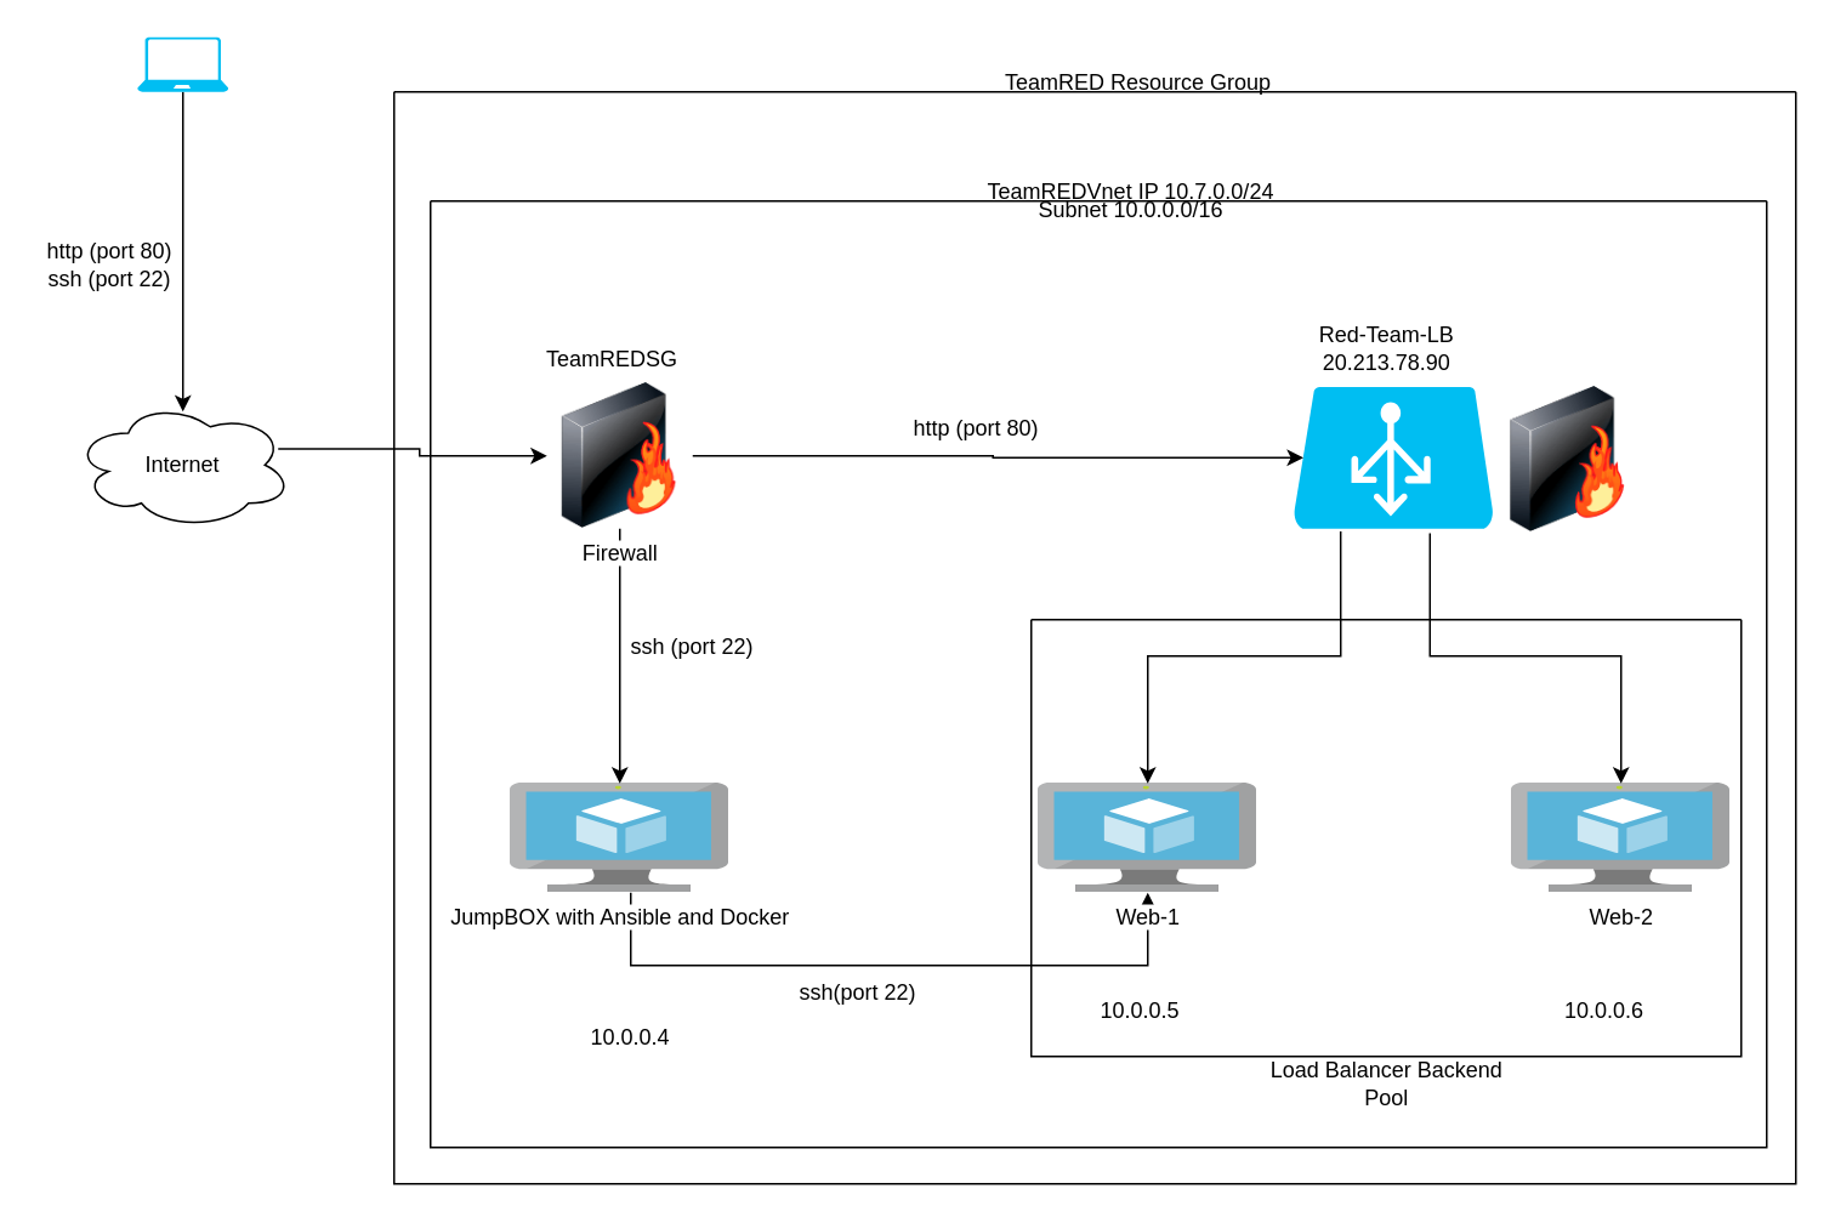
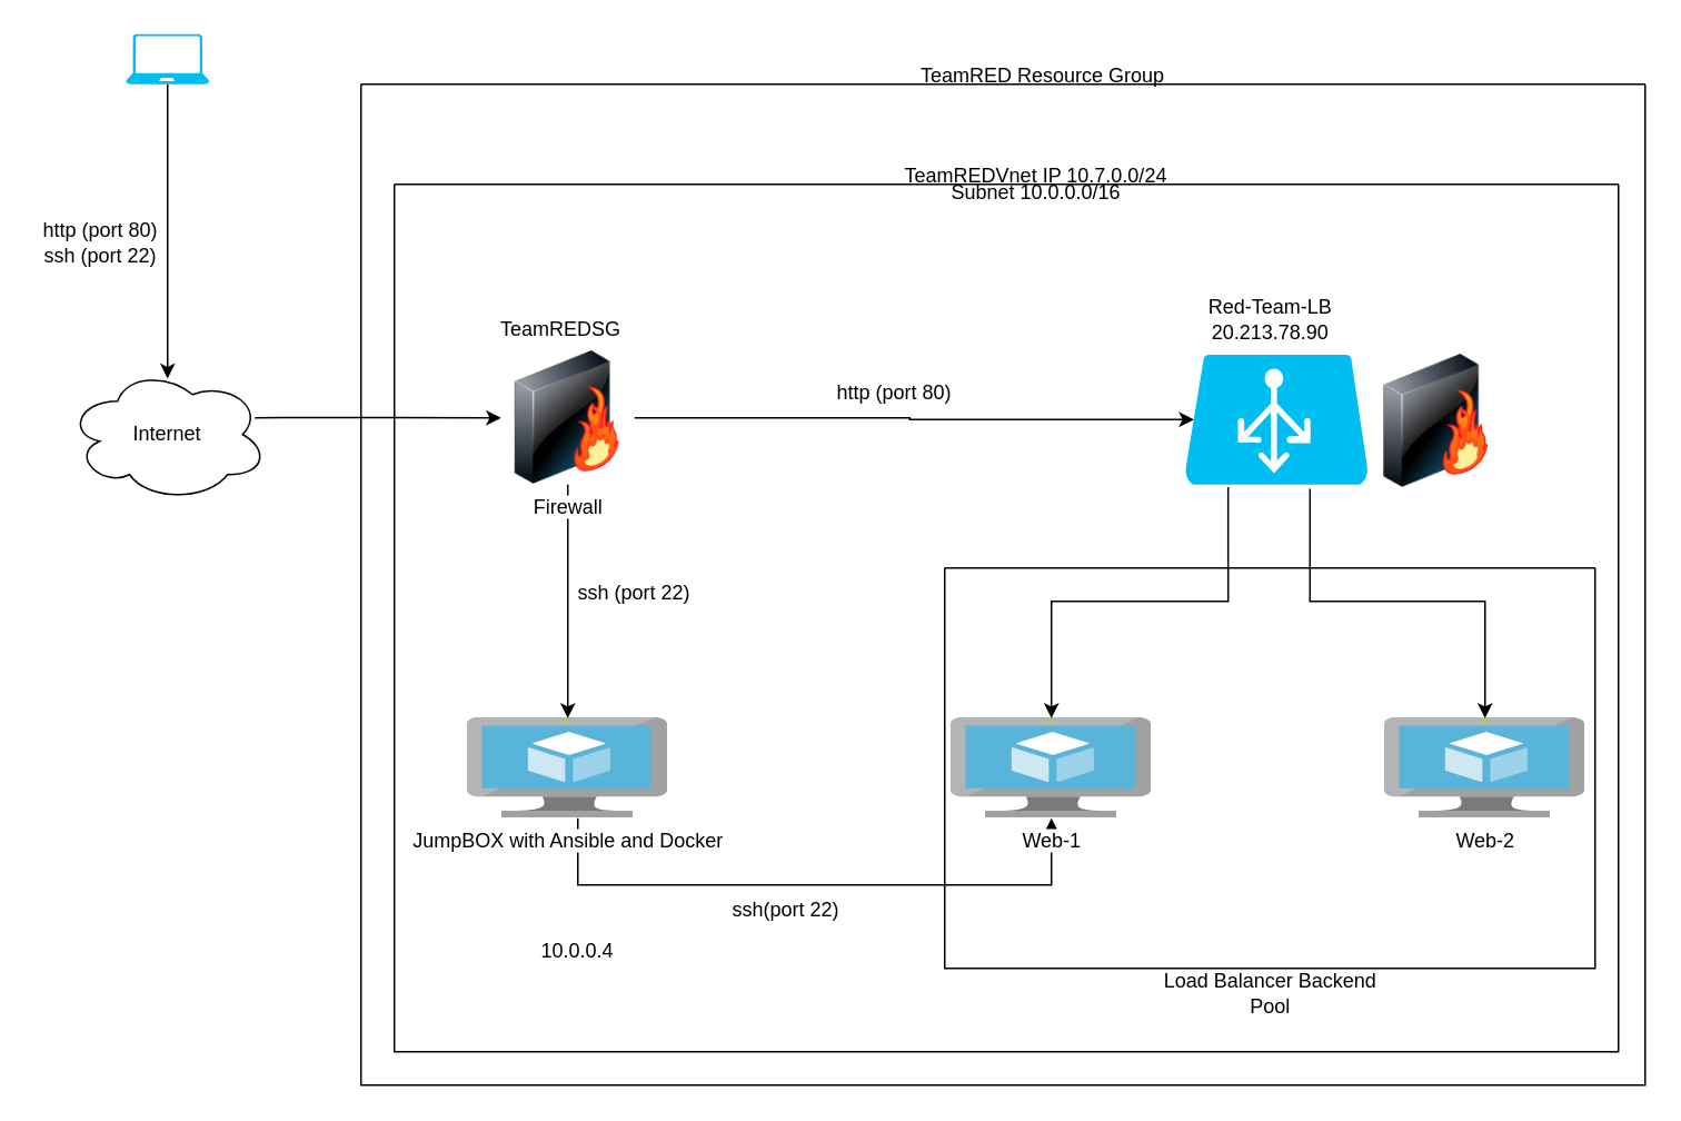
- <mxCell id="32" value="Internet" style="ellipse;shape=cloud;whiteSpace=wrap;html=1;fontSize=12;" vertex="1" parent="1"><mxGeometry x="40" y="220" width="120" height="70" as="geometry" /></mxCell>
+ <mxCell id="32" value="Internet" style="ellipse;shape=cloud;whiteSpace=wrap;html=1;fontSize=12;" vertex="1" parent="1"><mxGeometry x="40" y="220" width="120" height="80" as="geometry" /></mxCell>
- <mxCell id="21" value="10.0.0.5" style="text;html=1;strokeColor=none;fillColor=none;align=center;verticalAlign=middle;whiteSpace=wrap;rounded=0;fontSize=12;" vertex="1" parent="17"><mxGeometry x="360" y="430" width="60" height="30" as="geometry" /></mxCell>
- <mxCell id="22" value="10.0.0.6" style="text;html=1;strokeColor=none;fillColor=none;align=center;verticalAlign=middle;whiteSpace=wrap;rounded=0;fontSize=12;" vertex="1" parent="17"><mxGeometry x="615" y="430" width="60" height="30" as="geometry" /></mxCell>
